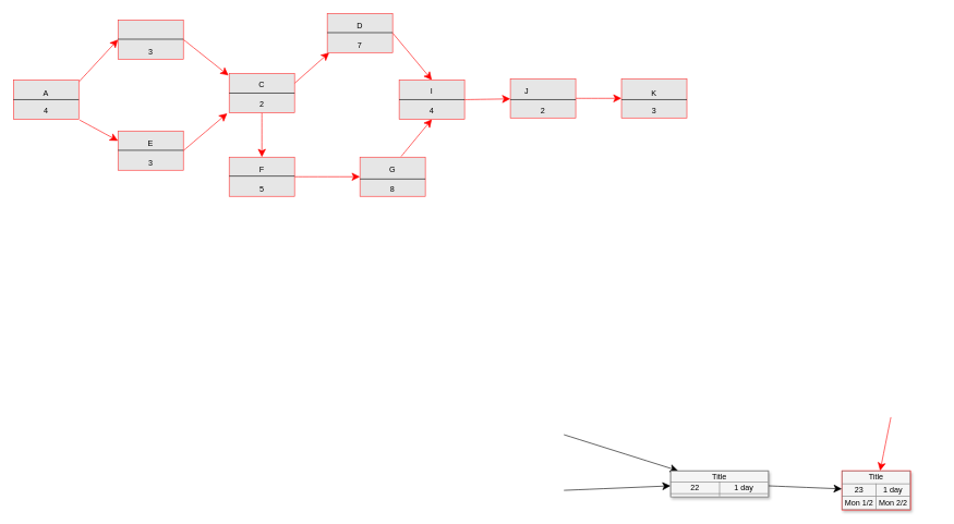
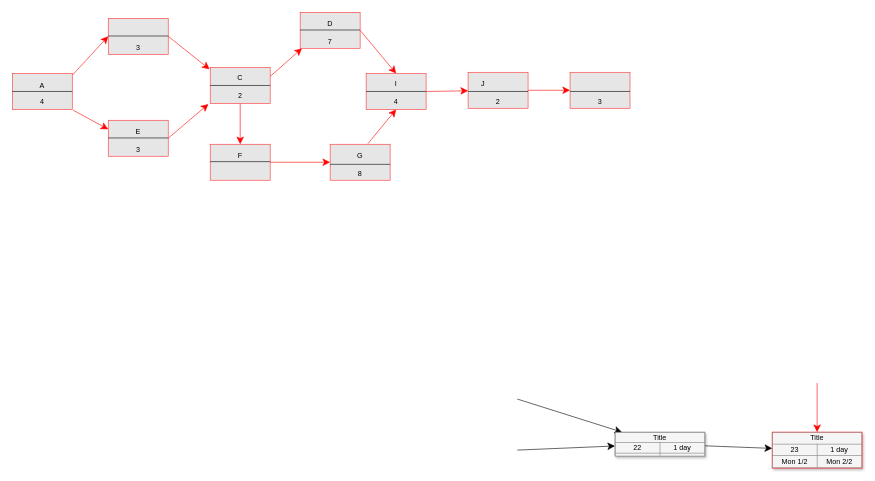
- <mxCell id="46" value="K" style="text;html=1;strokeColor=none;fillColor=none;align=center;verticalAlign=middle;whiteSpace=wrap;rounded=0;" vertex="1" parent="1"><mxGeometry x="980" y="132" width="40" height="20" as="geometry" /></mxCell>
- <mxCell id="52" value="5" style="text;html=1;strokeColor=none;fillColor=none;align=center;verticalAlign=middle;whiteSpace=wrap;rounded=0;" vertex="1" parent="1"><mxGeometry x="380" y="280" width="40" height="20" as="geometry" /></mxCell>
- <mxCell id="12" value="&lt;table border=&quot;1&quot; width=&quot;100%&quot; style=&quot;width: 100% ; height: 100% ; border-collapse: collapse&quot;&gt;&lt;tbody&gt;&lt;tr&gt;&lt;td colspan=&quot;2&quot; align=&quot;center&quot;&gt;&lt;font style=&quot;font-size: 12px&quot;&gt;Title&lt;/font&gt;&lt;/td&gt;&lt;/tr&gt;&lt;tr&gt;&lt;td align=&quot;center&quot;&gt;23&lt;/td&gt;&lt;td align=&quot;center&quot;&gt;&lt;font style=&quot;font-size: 12px&quot;&gt;1 day&lt;/font&gt;&lt;/td&gt;&lt;/tr&gt;&lt;tr&gt;&lt;td align=&quot;center&quot;&gt;&lt;font style=&quot;font-size: 12px&quot;&gt;Mon 1/2&lt;/font&gt;&lt;/td&gt;&lt;td align=&quot;center&quot;&gt;&lt;font style=&quot;font-size: 12px&quot;&gt;Mon 2/2&lt;/font&gt;&lt;/td&gt;&lt;/tr&gt;&lt;/tbody&gt;&lt;/table&gt;" style="text;html=1;strokeColor=#FF0000;fillColor=#f5f5f5;overflow=fill;rounded=0;shadow=1;fontSize=12;align=center;" parent="1" vertex="1"><mxGeometry x="1287" y="720" width="105" height="60" as="geometry" /></mxCell>
+ <mxCell id="12" value="&lt;table border=&quot;1&quot; width=&quot;100%&quot; style=&quot;width: 100% ; height: 100% ; border-collapse: collapse&quot;&gt;&lt;tbody&gt;&lt;tr&gt;&lt;td colspan=&quot;2&quot; align=&quot;center&quot;&gt;&lt;font style=&quot;font-size: 12px&quot;&gt;Title&lt;/font&gt;&lt;/td&gt;&lt;/tr&gt;&lt;tr&gt;&lt;td align=&quot;center&quot;&gt;23&lt;/td&gt;&lt;td align=&quot;center&quot;&gt;&lt;font style=&quot;font-size: 12px&quot;&gt;1 day&lt;/font&gt;&lt;/td&gt;&lt;/tr&gt;&lt;tr&gt;&lt;td align=&quot;center&quot;&gt;&lt;font style=&quot;font-size: 12px&quot;&gt;Mon 1/2&lt;/font&gt;&lt;/td&gt;&lt;td align=&quot;center&quot;&gt;&lt;font style=&quot;font-size: 12px&quot;&gt;Mon 2/2&lt;/font&gt;&lt;/td&gt;&lt;/tr&gt;&lt;/tbody&gt;&lt;/table&gt;" style="text;html=1;strokeColor=#FF0000;fillColor=#f5f5f5;overflow=fill;rounded=0;shadow=1;fontSize=12;align=center;" parent="1" vertex="1"><mxGeometry x="1287" y="720" width="150" height="60" as="geometry" /></mxCell>
